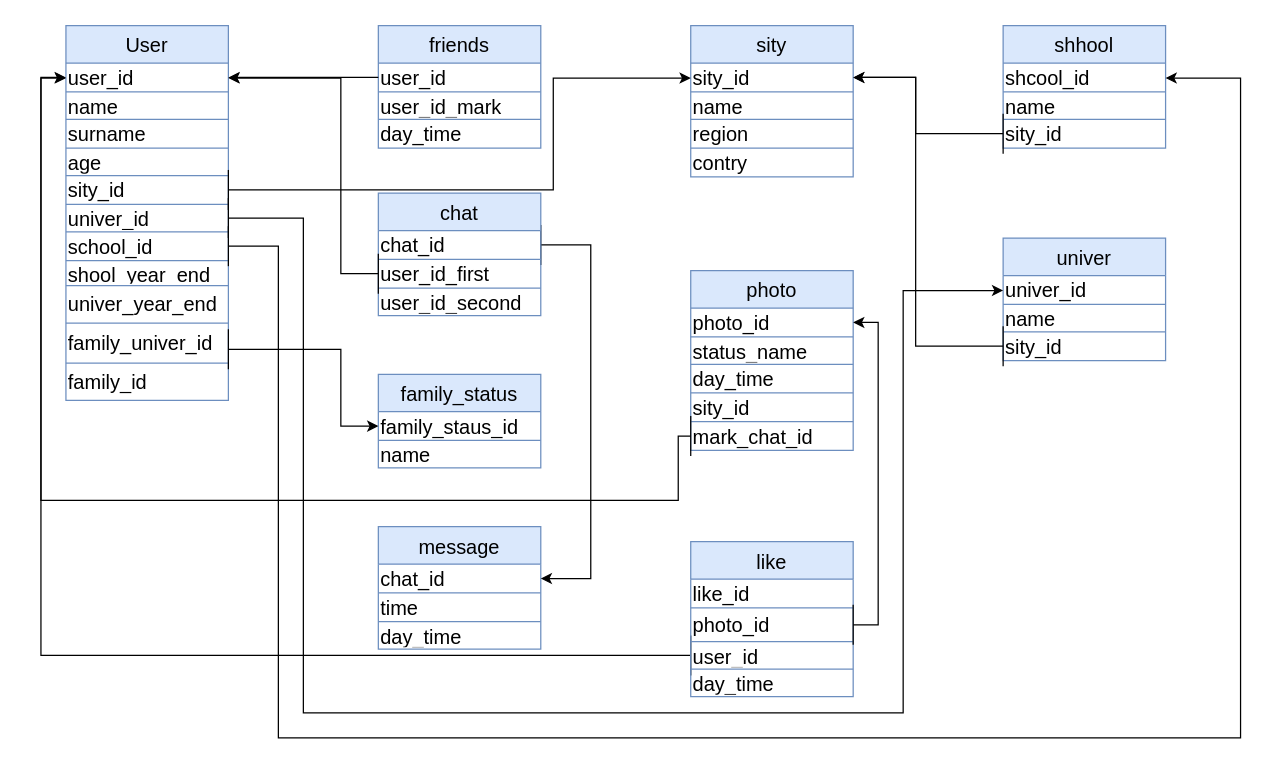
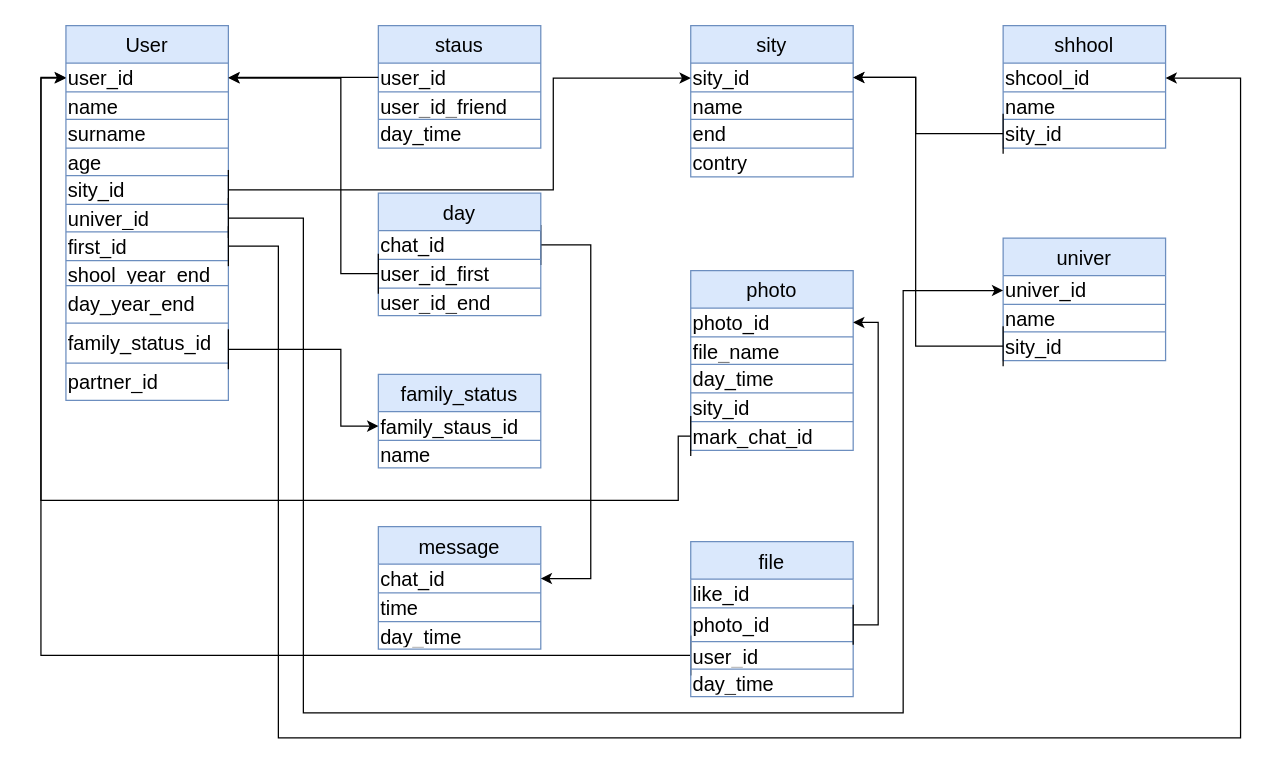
- <mxCell id="42" value="friends" style="shape=table;startSize=30;container=1;collapsible=0;childLayout=tableLayout;strokeColor=#6c8ebf;fontSize=16;columnLines=1;points=[[0,0,0,0,0],[0,0.25,0,0,0],[0,0.5,0,0,0],[0,0.75,0,0,0],[0,1,0,0,0],[0.25,0,0,0,0],[0.25,1,0,0,0],[0.5,0,0,0,0],[0.5,1,0,0,0],[0.75,0,0,0,0],[0.75,1,0,0,0],[1,0,0,0,0],[1,0.25,0,0,0],[1,0.5,0,0,0],[1,0.75,0,0,0],[1,1,0,0,0]];swimlaneLine=1;shadow=0;flipV=0;flipH=0;fillColor=#dae8fc;" vertex="1" parent="1"><mxGeometry x="290" y="20" width="130" height="98" as="geometry" /></mxCell>
+ <mxCell id="42" value="staus" style="shape=table;startSize=30;container=1;collapsible=0;childLayout=tableLayout;strokeColor=#6c8ebf;fontSize=16;columnLines=1;points=[[0,0,0,0,0],[0,0.25,0,0,0],[0,0.5,0,0,0],[0,0.75,0,0,0],[0,1,0,0,0],[0.25,0,0,0,0],[0.25,1,0,0,0],[0.5,0,0,0,0],[0.5,1,0,0,0],[0.75,0,0,0,0],[0.75,1,0,0,0],[1,0,0,0,0],[1,0.25,0,0,0],[1,0.5,0,0,0],[1,0.75,0,0,0],[1,1,0,0,0]];swimlaneLine=1;shadow=0;flipV=0;flipH=0;fillColor=#dae8fc;" vertex="1" parent="1"><mxGeometry x="290" y="20" width="130" height="98" as="geometry" /></mxCell>
- <mxCell id="46" value="user_id_mark" style="shape=partialRectangle;html=1;whiteSpace=wrap;connectable=0;strokeColor=inherit;overflow=hidden;fillColor=none;top=0;left=0;bottom=0;right=0;pointerEvents=1;fontSize=16;align=left;" vertex="1" parent="45"><mxGeometry width="130" height="22" as="geometry"><mxRectangle width="130" height="22" as="alternateBounds" /></mxGeometry></mxCell>
+ <mxCell id="46" value="user_id_friend" style="shape=partialRectangle;html=1;whiteSpace=wrap;connectable=0;strokeColor=inherit;overflow=hidden;fillColor=none;top=0;left=0;bottom=0;right=0;pointerEvents=1;fontSize=16;align=left;" vertex="1" parent="45"><mxGeometry width="130" height="22" as="geometry"><mxRectangle width="130" height="22" as="alternateBounds" /></mxGeometry></mxCell>
- <mxCell id="39" value="region" style="shape=partialRectangle;html=1;whiteSpace=wrap;connectable=0;strokeColor=inherit;overflow=hidden;fillColor=none;top=0;left=0;bottom=0;right=0;pointerEvents=1;fontSize=16;align=left;" vertex="1" parent="38"><mxGeometry width="130" height="23" as="geometry"><mxRectangle width="130" height="23" as="alternateBounds" /></mxGeometry></mxCell>
+ <mxCell id="39" value="end" style="shape=partialRectangle;html=1;whiteSpace=wrap;connectable=0;strokeColor=inherit;overflow=hidden;fillColor=none;top=0;left=0;bottom=0;right=0;pointerEvents=1;fontSize=16;align=left;" vertex="1" parent="38"><mxGeometry width="130" height="23" as="geometry"><mxRectangle width="130" height="23" as="alternateBounds" /></mxGeometry></mxCell>
- <mxCell id="91" value="chat" style="shape=table;startSize=30;container=1;collapsible=0;childLayout=tableLayout;strokeColor=#6c8ebf;fontSize=16;columnLines=1;points=[[0,0,0,0,0],[0,0.25,0,0,0],[0,0.5,0,0,0],[0,0.75,0,0,0],[0,1,0,0,0],[0.25,0,0,0,0],[0.25,1,0,0,0],[0.5,0,0,0,0],[0.5,1,0,0,0],[0.75,0,0,0,0],[0.75,1,0,0,0],[1,0,0,0,0],[1,0.25,0,0,0],[1,0.5,0,0,0],[1,0.75,0,0,0],[1,1,0,0,0]];swimlaneLine=1;shadow=0;flipV=0;fillColor=#dae8fc;" vertex="1" parent="1"><mxGeometry x="290" y="154" width="130" height="98" as="geometry" /></mxCell>
+ <mxCell id="91" value="day" style="shape=table;startSize=30;container=1;collapsible=0;childLayout=tableLayout;strokeColor=#6c8ebf;fontSize=16;columnLines=1;points=[[0,0,0,0,0],[0,0.25,0,0,0],[0,0.5,0,0,0],[0,0.75,0,0,0],[0,1,0,0,0],[0.25,0,0,0,0],[0.25,1,0,0,0],[0.5,0,0,0,0],[0.5,1,0,0,0],[0.75,0,0,0,0],[0.75,1,0,0,0],[1,0,0,0,0],[1,0.25,0,0,0],[1,0.5,0,0,0],[1,0.75,0,0,0],[1,1,0,0,0]];swimlaneLine=1;shadow=0;flipV=0;fillColor=#dae8fc;" vertex="1" parent="1"><mxGeometry x="290" y="154" width="130" height="98" as="geometry" /></mxCell>
- <mxCell id="16" value="school_id" style="shape=partialRectangle;html=1;whiteSpace=wrap;connectable=0;strokeColor=inherit;overflow=hidden;fillColor=none;top=0;left=0;bottom=0;right=0;pointerEvents=1;fontSize=16;align=left;" vertex="1" parent="15"><mxGeometry width="130" height="23" as="geometry"><mxRectangle width="130" height="23" as="alternateBounds" /></mxGeometry></mxCell>
+ <mxCell id="16" value="first_id" style="shape=partialRectangle;html=1;whiteSpace=wrap;connectable=0;strokeColor=inherit;overflow=hidden;fillColor=none;top=0;left=0;bottom=0;right=0;pointerEvents=1;fontSize=16;align=left;" vertex="1" parent="15"><mxGeometry width="130" height="23" as="geometry"><mxRectangle width="130" height="23" as="alternateBounds" /></mxGeometry></mxCell>
- <mxCell id="97" value="user_id_second" style="shape=partialRectangle;html=1;whiteSpace=wrap;connectable=0;strokeColor=inherit;overflow=hidden;fillColor=none;top=0;left=0;bottom=0;right=0;pointerEvents=1;fontSize=16;align=left;" vertex="1" parent="96"><mxGeometry width="130" height="22" as="geometry"><mxRectangle width="130" height="22" as="alternateBounds" /></mxGeometry></mxCell>
+ <mxCell id="97" value="user_id_end" style="shape=partialRectangle;html=1;whiteSpace=wrap;connectable=0;strokeColor=inherit;overflow=hidden;fillColor=none;top=0;left=0;bottom=0;right=0;pointerEvents=1;fontSize=16;align=left;" vertex="1" parent="96"><mxGeometry width="130" height="22" as="geometry"><mxRectangle width="130" height="22" as="alternateBounds" /></mxGeometry></mxCell>
- <mxCell id="20" value="univer_year_end" style="shape=partialRectangle;html=1;whiteSpace=wrap;connectable=0;strokeColor=inherit;overflow=hidden;fillColor=none;top=0;left=0;bottom=0;right=0;pointerEvents=1;fontSize=16;align=left;" vertex="1" parent="19"><mxGeometry width="130" height="30" as="geometry"><mxRectangle width="130" height="30" as="alternateBounds" /></mxGeometry></mxCell>
+ <mxCell id="20" value="day_year_end" style="shape=partialRectangle;html=1;whiteSpace=wrap;connectable=0;strokeColor=inherit;overflow=hidden;fillColor=none;top=0;left=0;bottom=0;right=0;pointerEvents=1;fontSize=16;align=left;" vertex="1" parent="19"><mxGeometry width="130" height="30" as="geometry"><mxRectangle width="130" height="30" as="alternateBounds" /></mxGeometry></mxCell>
- <mxCell id="22" value="family_univer_id" style="shape=partialRectangle;html=1;whiteSpace=wrap;connectable=0;strokeColor=inherit;overflow=hidden;fillColor=none;top=0;left=0;bottom=0;right=0;pointerEvents=1;fontSize=16;align=left;" vertex="1" parent="21"><mxGeometry width="130" height="32" as="geometry"><mxRectangle width="130" height="32" as="alternateBounds" /></mxGeometry></mxCell>
+ <mxCell id="22" value="family_status_id" style="shape=partialRectangle;html=1;whiteSpace=wrap;connectable=0;strokeColor=inherit;overflow=hidden;fillColor=none;top=0;left=0;bottom=0;right=0;pointerEvents=1;fontSize=16;align=left;" vertex="1" parent="21"><mxGeometry width="130" height="32" as="geometry"><mxRectangle width="130" height="32" as="alternateBounds" /></mxGeometry></mxCell>
- <mxCell id="53" value="status_name" style="shape=partialRectangle;html=1;whiteSpace=wrap;connectable=0;strokeColor=inherit;overflow=hidden;fillColor=none;top=0;left=0;bottom=0;right=0;pointerEvents=1;fontSize=16;align=left;" vertex="1" parent="52"><mxGeometry width="130" height="22" as="geometry"><mxRectangle width="130" height="22" as="alternateBounds" /></mxGeometry></mxCell>
+ <mxCell id="53" value="file_name" style="shape=partialRectangle;html=1;whiteSpace=wrap;connectable=0;strokeColor=inherit;overflow=hidden;fillColor=none;top=0;left=0;bottom=0;right=0;pointerEvents=1;fontSize=16;align=left;" vertex="1" parent="52"><mxGeometry width="130" height="22" as="geometry"><mxRectangle width="130" height="22" as="alternateBounds" /></mxGeometry></mxCell>
- <mxCell id="24" value="family_id" style="shape=partialRectangle;html=1;whiteSpace=wrap;connectable=0;strokeColor=inherit;overflow=hidden;fillColor=none;top=0;left=0;bottom=0;right=0;pointerEvents=1;fontSize=16;align=left;" vertex="1" parent="23"><mxGeometry width="130" height="30" as="geometry"><mxRectangle width="130" height="30" as="alternateBounds" /></mxGeometry></mxCell>
+ <mxCell id="24" value="partner_id" style="shape=partialRectangle;html=1;whiteSpace=wrap;connectable=0;strokeColor=inherit;overflow=hidden;fillColor=none;top=0;left=0;bottom=0;right=0;pointerEvents=1;fontSize=16;align=left;" vertex="1" parent="23"><mxGeometry width="130" height="30" as="geometry"><mxRectangle width="130" height="30" as="alternateBounds" /></mxGeometry></mxCell>
- <mxCell id="82" value="like" style="shape=table;startSize=30;container=1;collapsible=0;childLayout=tableLayout;strokeColor=#6c8ebf;fontSize=16;columnLines=1;points=[[0,0,0,0,0],[0,0.25,0,0,0],[0,0.5,0,0,0],[0,0.75,0,0,0],[0,1,0,0,0],[0.25,0,0,0,0],[0.25,1,0,0,0],[0.5,0,0,0,0],[0.5,1,0,0,0],[0.75,0,0,0,0],[0.75,1,0,0,0],[1,0,0,0,0],[1,0.25,0,0,0],[1,0.5,0,0,0],[1,0.75,0,0,0],[1,1,0,0,0]];swimlaneLine=1;shadow=0;fillColor=#dae8fc;" vertex="1" parent="1"><mxGeometry x="540" y="433" width="130" height="124" as="geometry" /></mxCell>
+ <mxCell id="82" value="file" style="shape=table;startSize=30;container=1;collapsible=0;childLayout=tableLayout;strokeColor=#6c8ebf;fontSize=16;columnLines=1;points=[[0,0,0,0,0],[0,0.25,0,0,0],[0,0.5,0,0,0],[0,0.75,0,0,0],[0,1,0,0,0],[0.25,0,0,0,0],[0.25,1,0,0,0],[0.5,0,0,0,0],[0.5,1,0,0,0],[0.75,0,0,0,0],[0.75,1,0,0,0],[1,0,0,0,0],[1,0.25,0,0,0],[1,0.5,0,0,0],[1,0.75,0,0,0],[1,1,0,0,0]];swimlaneLine=1;shadow=0;fillColor=#dae8fc;" vertex="1" parent="1"><mxGeometry x="540" y="433" width="130" height="124" as="geometry" /></mxCell>
